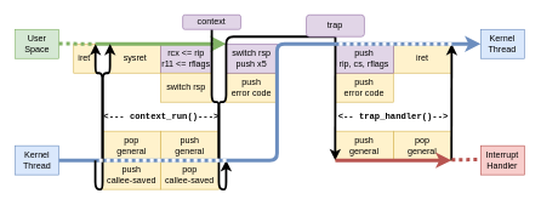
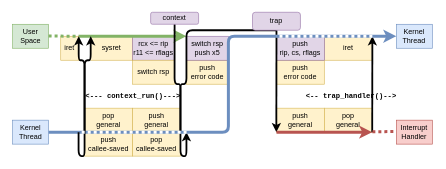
- <mxCell id="35" value="&amp;lt;-- trap_handler()--&amp;gt;" style="text;html=1;strokeColor=none;fillColor=none;align=center;verticalAlign=middle;whiteSpace=wrap;rounded=0;fontFamily=Courier New;fontStyle=1" vertex="1" parent="1"><mxGeometry x="460.24" y="150" width="160" height="20" as="geometry" /></mxCell>
+ <mxCell id="35" value="&amp;lt;-- trap_handler()--&amp;gt;" style="text;html=1;strokeColor=none;fillColor=none;align=center;verticalAlign=middle;whiteSpace=wrap;rounded=0;fontFamily=Courier New;fontStyle=1" vertex="1" parent="1"><mxGeometry x="505.24" y="150" width="160" height="20" as="geometry" /></mxCell>
